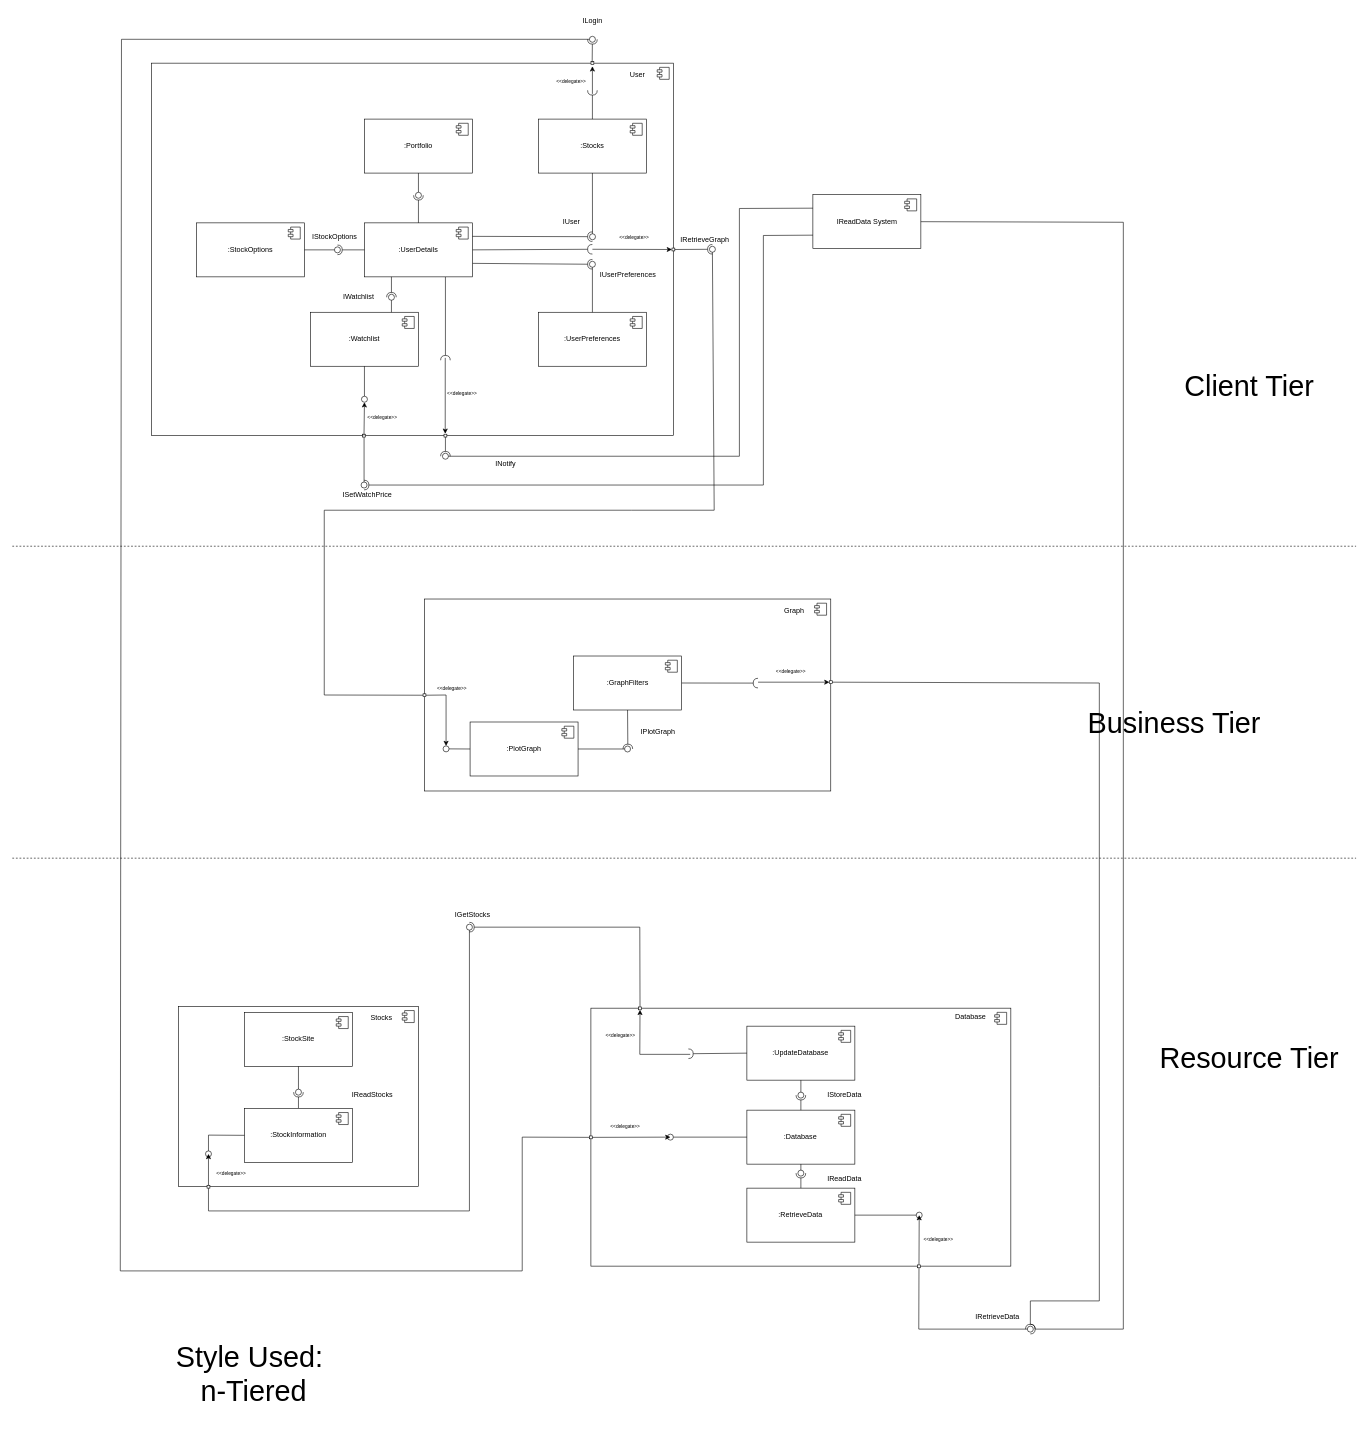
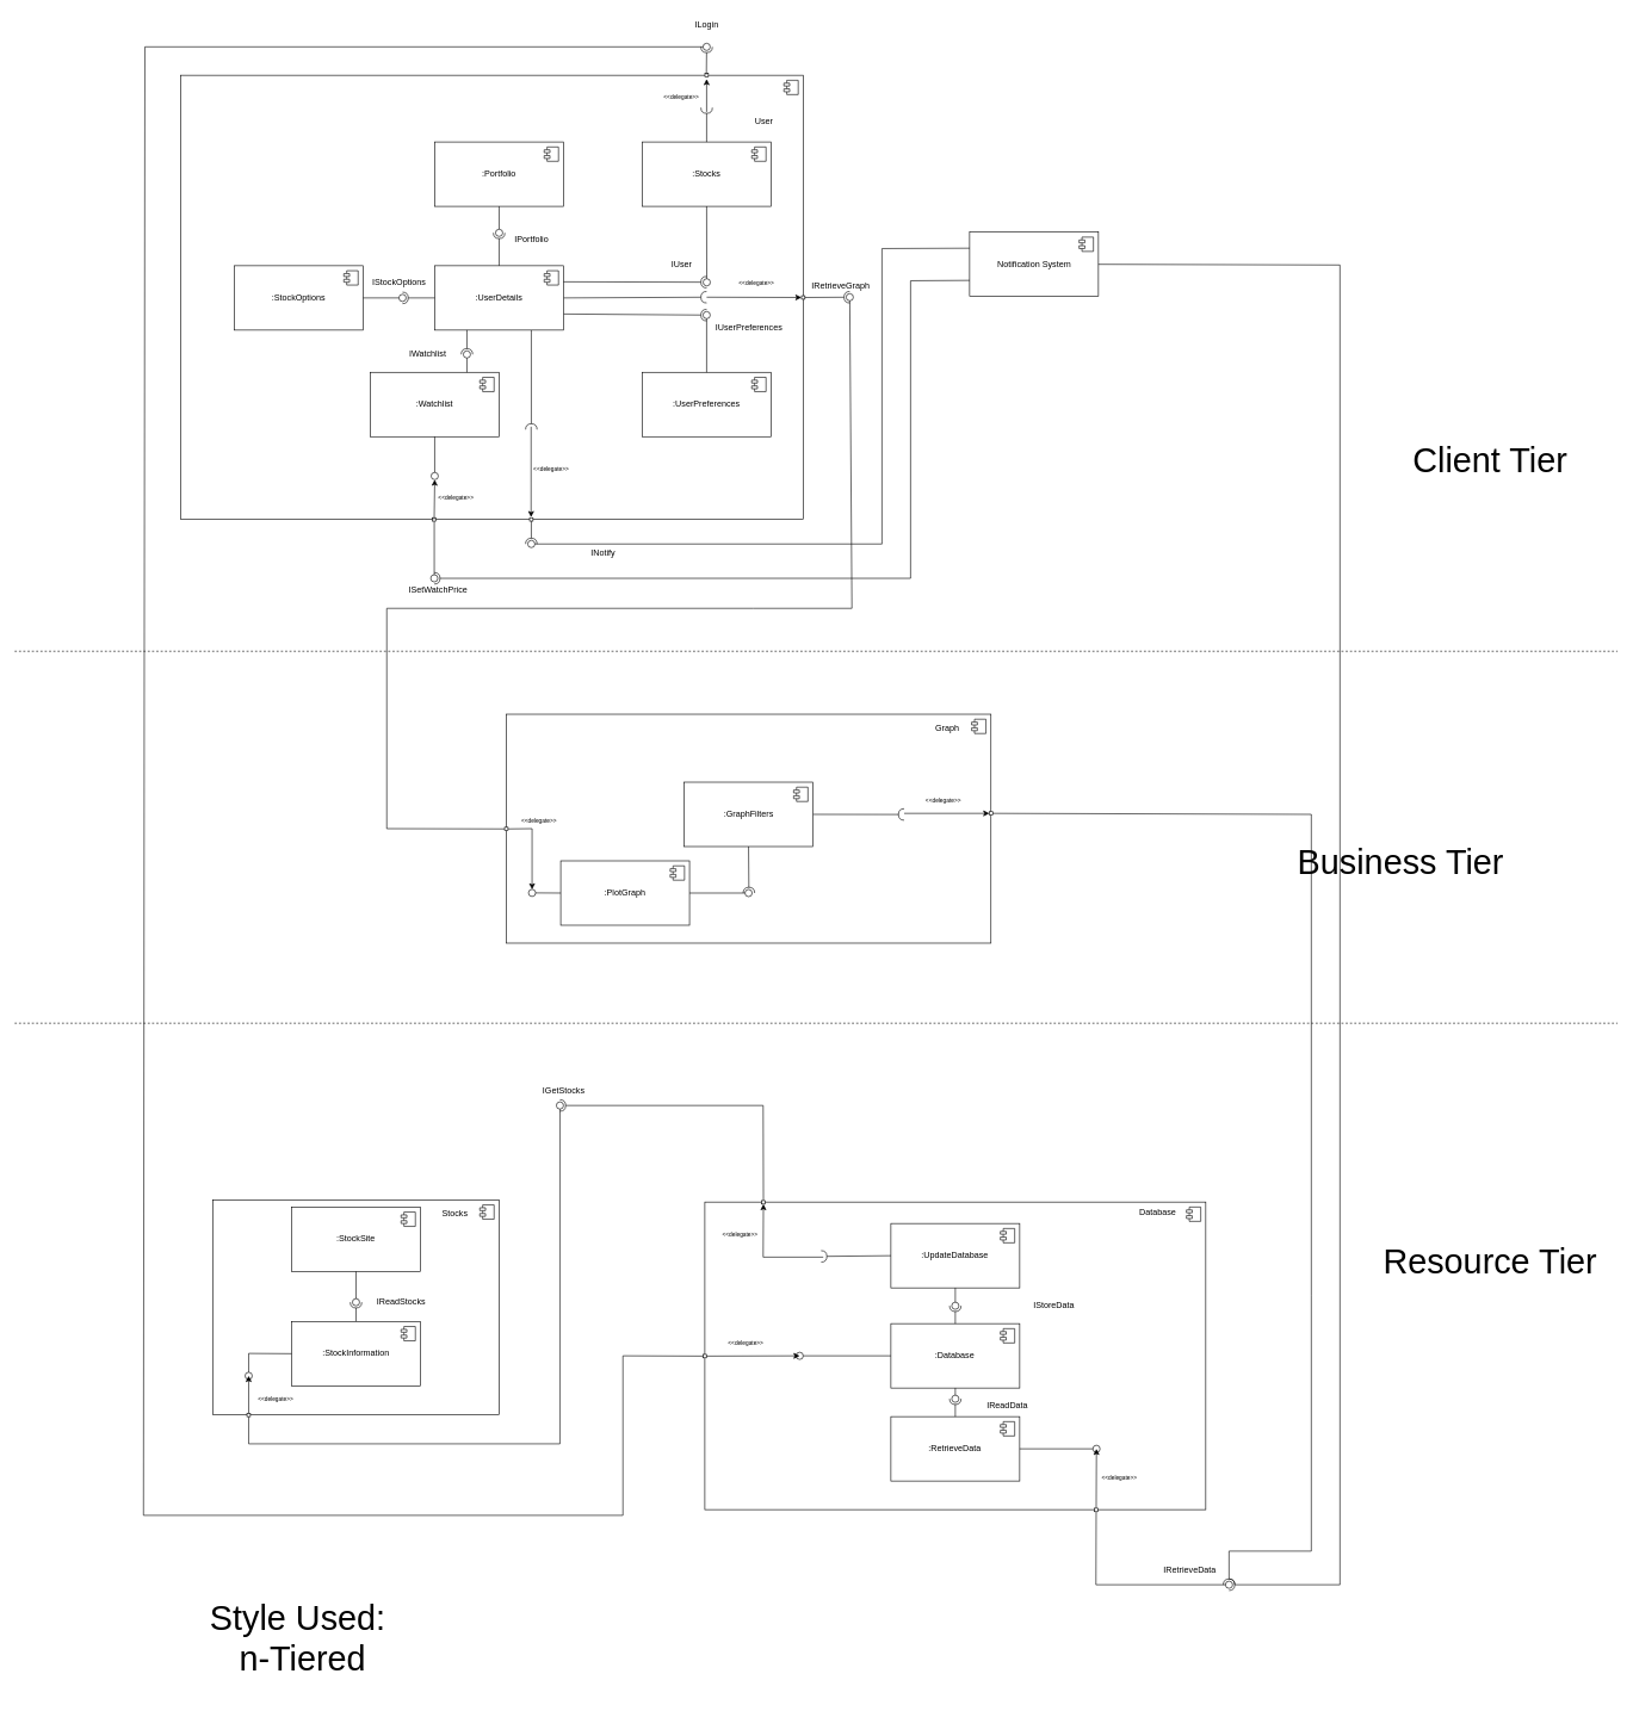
- <mxCell id="60" value="User" style="text;html=1;align=center;verticalAlign=middle;resizable=0;points=[];autosize=1;strokeColor=none;fillColor=none;" parent="1" vertex="1"><mxGeometry x="1037" y="110" width="50" height="30" as="geometry" /></mxCell>
+ <mxCell id="60" value="User" style="text;html=1;align=center;verticalAlign=middle;resizable=0;points=[];autosize=1;strokeColor=none;fillColor=none;" parent="1" vertex="1"><mxGeometry x="1042" y="155" width="50" height="30" as="geometry" /></mxCell>
+ <mxCell id="90" value="IPortfolio" style="text;html=1;align=center;verticalAlign=middle;resizable=0;points=[];autosize=1;strokeColor=none;fillColor=none;" parent="1" vertex="1"><mxGeometry x="707" y="320" width="70" height="30" as="geometry" /></mxCell>
- <mxCell id="20" value="IReadData System" style="html=1;dropTarget=0;whiteSpace=wrap;" parent="1" vertex="1"><mxGeometry x="1354.5" y="324" width="180" height="90" as="geometry" /></mxCell>
+ <mxCell id="20" value="Notification System" style="html=1;dropTarget=0;whiteSpace=wrap;" parent="1" vertex="1"><mxGeometry x="1354.5" y="324" width="180" height="90" as="geometry" /></mxCell>
- <mxCell id="59" value="IPlotGraph" style="text;html=1;align=center;verticalAlign=middle;resizable=0;points=[];autosize=1;strokeColor=none;fillColor=none;" parent="1" vertex="1"><mxGeometry x="1055.57" y="1204" width="80" height="30" as="geometry" /></mxCell>
- <mxCell id="33" value="IReadStocks" style="text;html=1;align=center;verticalAlign=middle;resizable=0;points=[];autosize=1;strokeColor=none;fillColor=none;" parent="1" vertex="1"><mxGeometry x="574.62" y="1810" width="90" height="30" as="geometry" /></mxCell>
+ <mxCell id="33" value="IReadStocks" style="text;html=1;align=center;verticalAlign=middle;resizable=0;points=[];autosize=1;strokeColor=none;fillColor=none;" parent="1" vertex="1"><mxGeometry x="514.62" y="1805" width="90" height="30" as="geometry" /></mxCell>
- <mxCell id="49" value="IStore&lt;span style=&quot;background-color: initial;&quot;&gt;Data&lt;/span&gt;" style="text;html=1;align=center;verticalAlign=middle;resizable=0;points=[];autosize=1;strokeColor=none;fillColor=none;" parent="1" vertex="1"><mxGeometry x="1366.99" y="1810" width="80" height="30" as="geometry" /></mxCell>
+ <mxCell id="49" value="IStore&lt;span style=&quot;background-color: initial;&quot;&gt;Data&lt;/span&gt;" style="text;html=1;align=center;verticalAlign=middle;resizable=0;points=[];autosize=1;strokeColor=none;fillColor=none;" parent="1" vertex="1"><mxGeometry x="1431.99" y="1810" width="80" height="30" as="geometry" /></mxCell>
